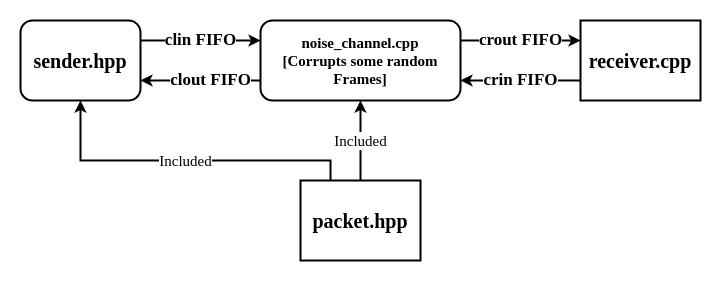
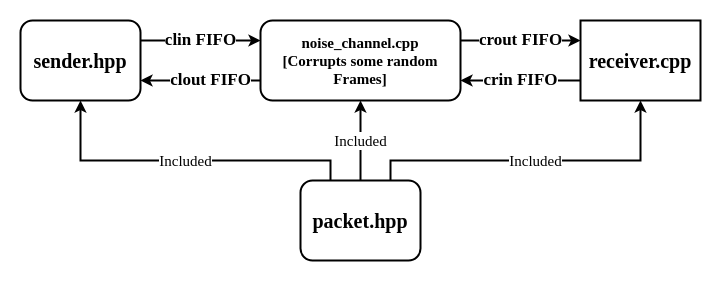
+ <mxCell id="5" value="Included" style="edgeStyle=orthogonalEdgeStyle;rounded=0;orthogonalLoop=1;jettySize=auto;html=1;exitX=0.75;exitY=0;exitDx=0;exitDy=0;entryX=0.5;entryY=1;entryDx=0;entryDy=0;fontFamily=Times New Roman;fontSize=15;strokeWidth=2;" edge="1" parent="1" source="7" target="12"><mxGeometry relative="1" as="geometry"><Array as="points"><mxPoint x="390" y="160" /><mxPoint x="640" y="160" /></Array></mxGeometry></mxCell>
- <mxCell id="7" value="packet.hpp" style="whiteSpace=wrap;html=1;fontFamily=Times New Roman;fontSize=20;strokeWidth=2;fontStyle=1;rounded=0;" vertex="1" parent="1"><mxGeometry x="300" y="180" width="120" height="80" as="geometry" /></mxCell>
+ <mxCell id="7" value="packet.hpp" style="rounded=1;whiteSpace=wrap;html=1;fontFamily=Times New Roman;fontSize=20;strokeWidth=2;fontStyle=1" vertex="1" parent="1"><mxGeometry x="300" y="180" width="120" height="80" as="geometry" /></mxCell>
